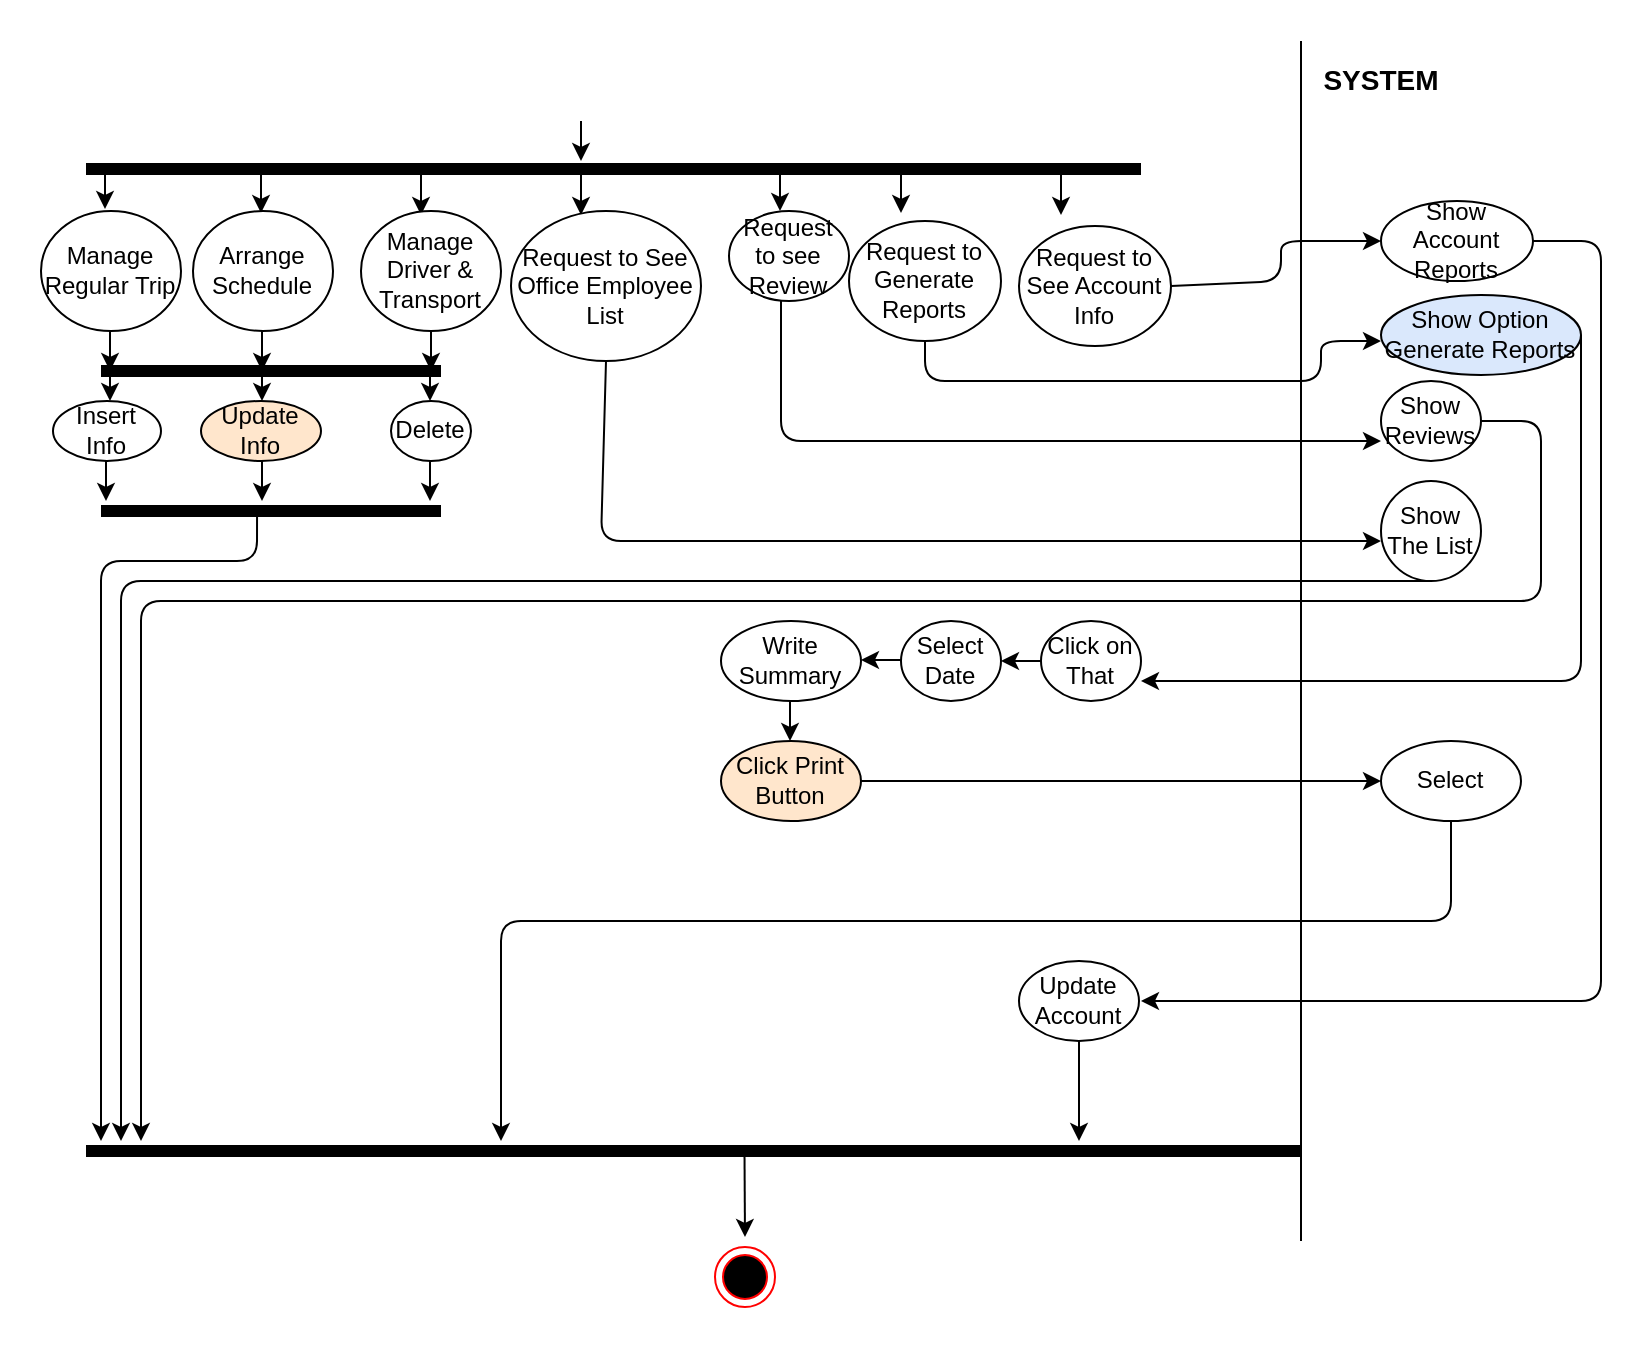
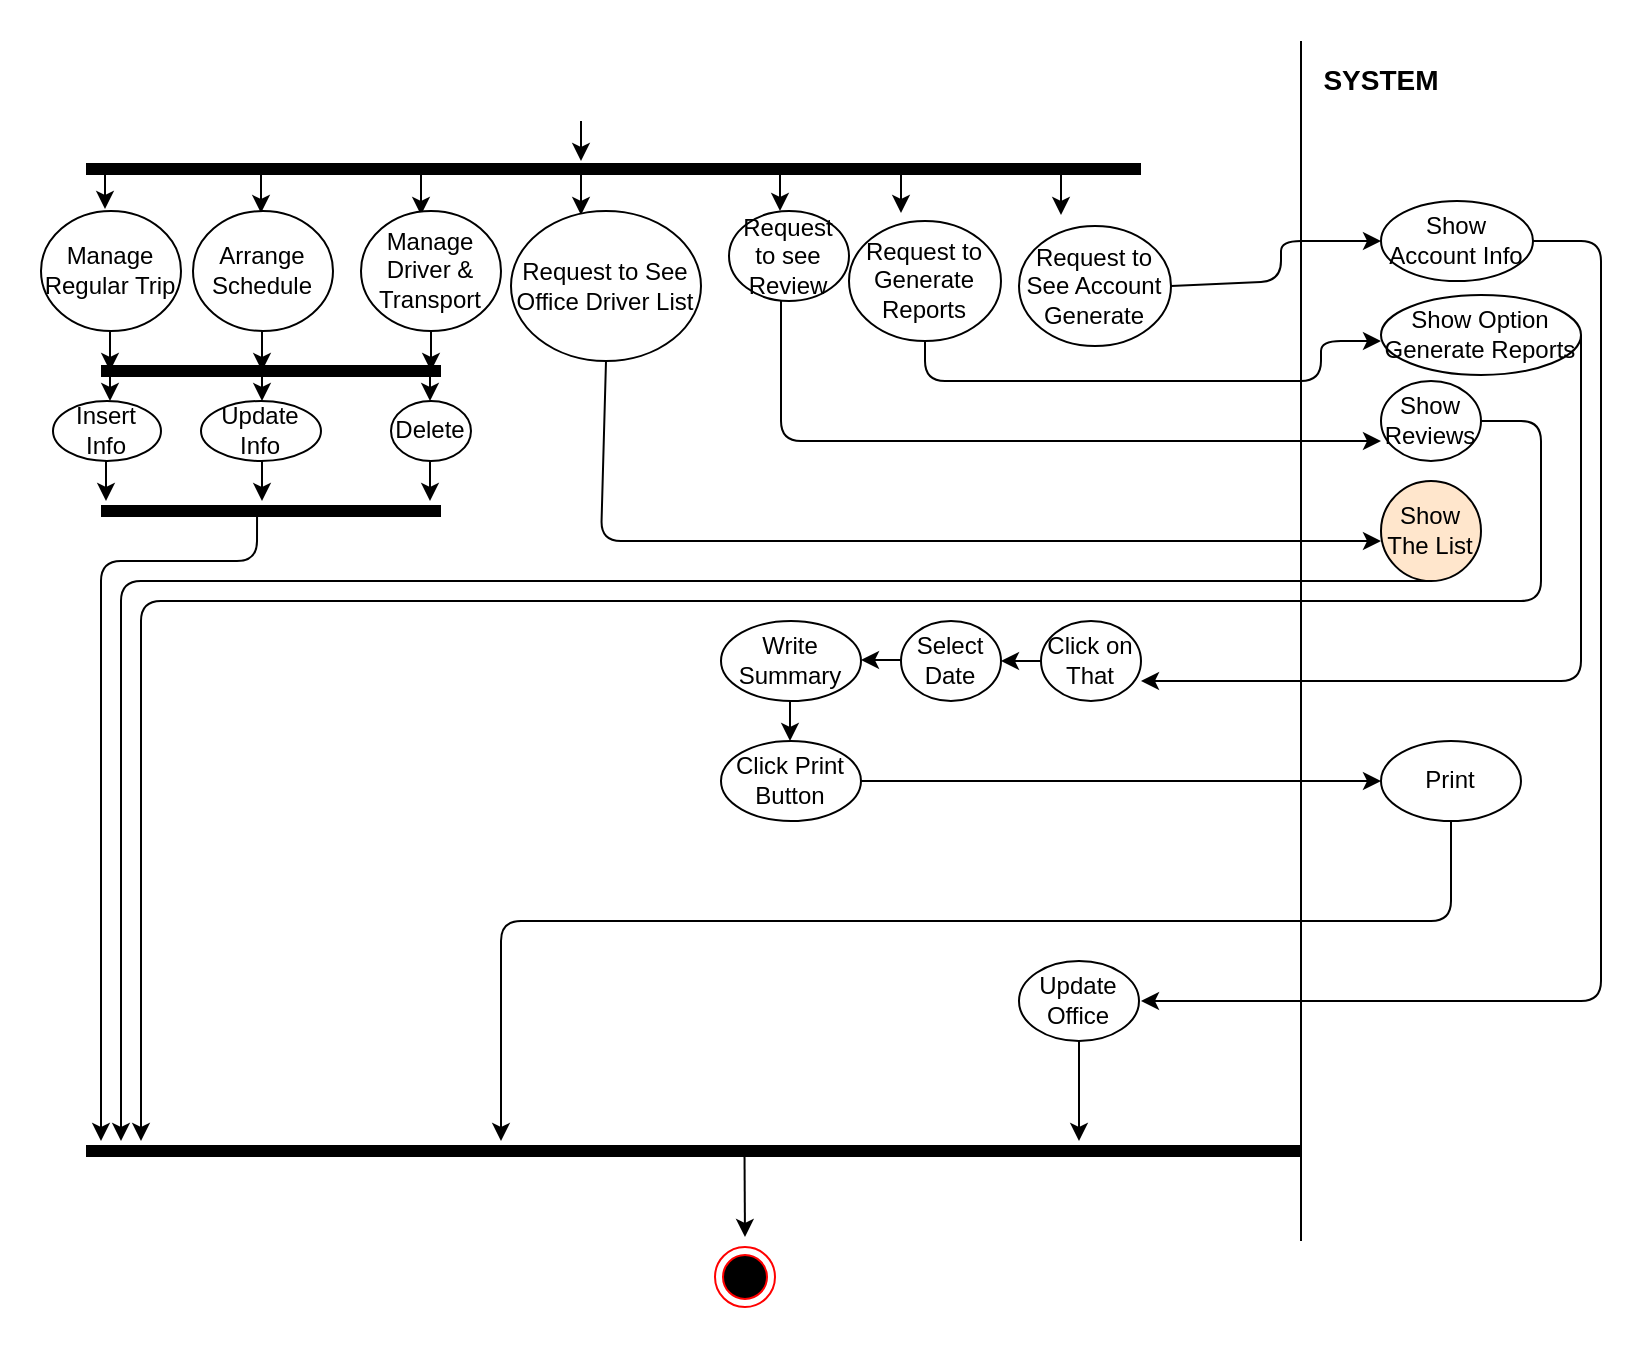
- <mxCell id="54" value="Show Account Reports" style="ellipse;whiteSpace=wrap;html=1;strokeColor=#000000;" vertex="1" parent="1"><mxGeometry x="690" y="100" width="76" height="40" as="geometry" /></mxCell>
+ <mxCell id="54" value="Show Account Info" style="ellipse;whiteSpace=wrap;html=1;strokeColor=#000000;" vertex="1" parent="1"><mxGeometry x="690" y="100" width="76" height="40" as="geometry" /></mxCell>
- <mxCell id="15" value="Request to See Office Employee List" style="ellipse;whiteSpace=wrap;html=1;strokeColor=#000000;" vertex="1" parent="1"><mxGeometry x="255" y="105" width="95" height="75" as="geometry" /></mxCell>
+ <mxCell id="15" value="Request to See Office Driver List" style="ellipse;whiteSpace=wrap;html=1;strokeColor=#000000;" vertex="1" parent="1"><mxGeometry x="255" y="105" width="95" height="75" as="geometry" /></mxCell>
- <mxCell id="51" value="Request to See Account Info" style="ellipse;whiteSpace=wrap;html=1;strokeColor=#000000;" vertex="1" parent="1"><mxGeometry x="509" y="112.5" width="76" height="60" as="geometry" /></mxCell>
+ <mxCell id="51" value="Request to See Account Generate" style="ellipse;whiteSpace=wrap;html=1;strokeColor=#000000;" vertex="1" parent="1"><mxGeometry x="509" y="112.5" width="76" height="60" as="geometry" /></mxCell>
- <mxCell id="39" value="Show Option Generate Reports" style="ellipse;whiteSpace=wrap;html=1;strokeColor=#000000;fillColor=#dae8fc;" vertex="1" parent="1"><mxGeometry x="690" y="147" width="100" height="40" as="geometry" /></mxCell>
+ <mxCell id="39" value="Show Option Generate Reports" style="ellipse;whiteSpace=wrap;html=1;strokeColor=#000000;" vertex="1" parent="1"><mxGeometry x="690" y="147" width="100" height="40" as="geometry" /></mxCell>
- <mxCell id="24" value="Update Info" style="ellipse;whiteSpace=wrap;html=1;strokeColor=#000000;fillColor=#ffe6cc;" vertex="1" parent="1"><mxGeometry x="100" y="200" width="60" height="30" as="geometry" /></mxCell>
+ <mxCell id="24" value="Update Info" style="ellipse;whiteSpace=wrap;html=1;strokeColor=#000000;" vertex="1" parent="1"><mxGeometry x="100" y="200" width="60" height="30" as="geometry" /></mxCell>
- <mxCell id="32" value="Show The List" style="ellipse;whiteSpace=wrap;html=1;strokeColor=#000000;" vertex="1" parent="1"><mxGeometry x="690" y="240" width="50" height="50" as="geometry" /></mxCell>
+ <mxCell id="32" value="Show The List" style="ellipse;whiteSpace=wrap;html=1;strokeColor=#000000;fillColor=#ffe6cc;" vertex="1" parent="1"><mxGeometry x="690" y="240" width="50" height="50" as="geometry" /></mxCell>
- <mxCell id="47" value="Click Print Button" style="ellipse;whiteSpace=wrap;html=1;strokeColor=#000000;fillColor=#ffe6cc;" vertex="1" parent="1"><mxGeometry x="360" y="370" width="70" height="40" as="geometry" /></mxCell>
+ <mxCell id="47" value="Click Print Button" style="ellipse;whiteSpace=wrap;html=1;strokeColor=#000000;" vertex="1" parent="1"><mxGeometry x="360" y="370" width="70" height="40" as="geometry" /></mxCell>
- <mxCell id="49" value="Select" style="ellipse;whiteSpace=wrap;html=1;strokeColor=#000000;" vertex="1" parent="1"><mxGeometry x="690" y="370" width="70" height="40" as="geometry" /></mxCell>
+ <mxCell id="49" value="Print" style="ellipse;whiteSpace=wrap;html=1;strokeColor=#000000;" vertex="1" parent="1"><mxGeometry x="690" y="370" width="70" height="40" as="geometry" /></mxCell>
- <mxCell id="56" value="Update Account" style="ellipse;whiteSpace=wrap;html=1;strokeColor=#000000;" vertex="1" parent="1"><mxGeometry x="509" y="480" width="60" height="40" as="geometry" /></mxCell>
+ <mxCell id="56" value="Update Office" style="ellipse;whiteSpace=wrap;html=1;strokeColor=#000000;" vertex="1" parent="1"><mxGeometry x="509" y="480" width="60" height="40" as="geometry" /></mxCell>
